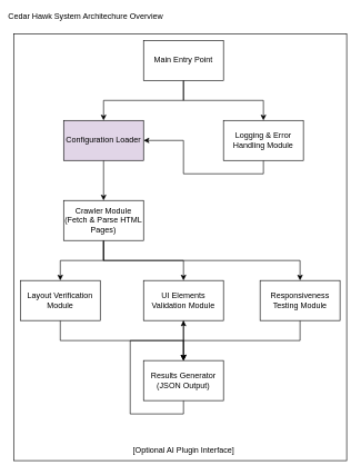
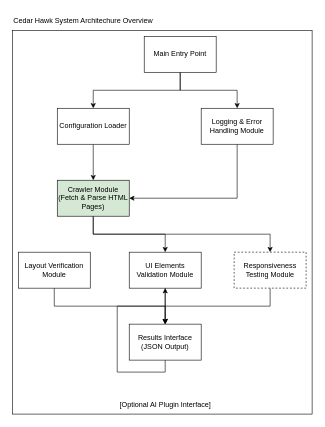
- <mxCell id="23" value="Cedar Hawk System Architechure Overview" style="text;html=1;align=left;verticalAlign=middle;whiteSpace=wrap;rounded=0;" vertex="1" parent="1"><mxGeometry x="10" y="10" width="260" height="30" as="geometry" /></mxCell>
+ <mxCell id="23" value="Cedar Hawk System Architechure Overview" style="text;html=1;align=left;verticalAlign=middle;whiteSpace=wrap;rounded=0;" vertex="1" parent="1"><mxGeometry x="20" y="20" width="260" height="30" as="geometry" /></mxCell>
- <mxCell id="5" value="Main Entry Point" style="rounded=0;whiteSpace=wrap;html=1;" vertex="1" parent="1"><mxGeometry x="215" y="60" width="120" height="60" as="geometry" /></mxCell>
+ <mxCell id="5" value="Main Entry Point" style="rounded=0;whiteSpace=wrap;html=1;" vertex="1" parent="1"><mxGeometry x="240" y="60" width="120" height="60" as="geometry" /></mxCell>
- <mxCell id="7" value="Configuration Loader" style="rounded=0;whiteSpace=wrap;html=1;fillColor=#e1d5e7;" vertex="1" parent="1"><mxGeometry x="95" y="180" width="120" height="60" as="geometry" /></mxCell>
+ <mxCell id="7" value="Configuration Loader" style="rounded=0;whiteSpace=wrap;html=1;" vertex="1" parent="1"><mxGeometry x="95" y="180" width="120" height="60" as="geometry" /></mxCell>
- <mxCell id="8" style="edgeStyle=orthogonalEdgeStyle;rounded=0;orthogonalLoop=1;jettySize=auto;html=1;exitX=0.5;exitY=1;exitDx=0;exitDy=0;" edge="1" parent="1" source="9" target="7"><mxGeometry relative="1" as="geometry" /></mxCell>
+ <mxCell id="8" style="edgeStyle=orthogonalEdgeStyle;rounded=0;orthogonalLoop=1;jettySize=auto;html=1;exitX=0.5;exitY=1;exitDx=0;exitDy=0;entryX=1;entryY=0.5;entryDx=0;entryDy=0;" edge="1" parent="1" source="9" target="13"><mxGeometry relative="1" as="geometry" /></mxCell>
- <mxCell id="13" value="Crawler Module (Fetch &amp;amp; Parse HTML Pages)" style="rounded=0;whiteSpace=wrap;html=1;" vertex="1" parent="1"><mxGeometry x="95" y="300" width="120" height="60" as="geometry" /></mxCell>
+ <mxCell id="13" value="Crawler Module (Fetch &amp;amp; Parse HTML Pages)" style="rounded=0;whiteSpace=wrap;html=1;fillColor=#d5e8d4;" vertex="1" parent="1"><mxGeometry x="95" y="300" width="120" height="60" as="geometry" /></mxCell>
- <mxCell id="11" style="edgeStyle=orthogonalEdgeStyle;rounded=0;orthogonalLoop=1;jettySize=auto;html=1;exitX=0.5;exitY=1;exitDx=0;exitDy=0;entryX=0.5;entryY=0;entryDx=0;entryDy=0;" edge="1" parent="1" source="13" target="15"><mxGeometry relative="1" as="geometry" /></mxCell>
- <mxCell id="19" value="Responsiveness Testing Module" style="rounded=0;whiteSpace=wrap;html=1;" vertex="1" parent="1"><mxGeometry x="390" y="420" width="120" height="60" as="geometry" /></mxCell>
+ <mxCell id="19" value="Responsiveness Testing Module" style="rounded=0;whiteSpace=wrap;html=1;dashed=1;" vertex="1" parent="1"><mxGeometry x="390" y="420" width="120" height="60" as="geometry" /></mxCell>
- <mxCell id="21" value="Results Generator&lt;br&gt;(JSON Output)" style="rounded=0;whiteSpace=wrap;html=1;" vertex="1" parent="1"><mxGeometry x="215" y="540" width="120" height="60" as="geometry" /></mxCell>
+ <mxCell id="21" value="Results Interface&lt;br&gt;(JSON Output)" style="rounded=0;whiteSpace=wrap;html=1;" vertex="1" parent="1"><mxGeometry x="215" y="540" width="120" height="60" as="geometry" /></mxCell>
